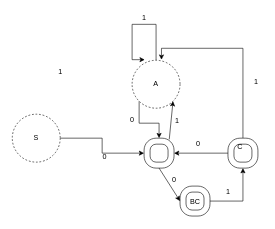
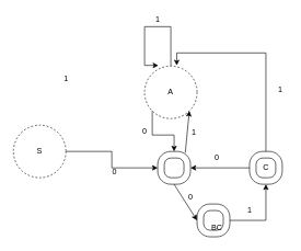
- <mxCell id="12" value="C" style="text;html=1;align=center;verticalAlign=middle;resizable=0;points=[];autosize=1;" vertex="1" parent="1"><mxGeometry x="390" y="235" width="20" height="20" as="geometry" /></mxCell>
+ <mxCell id="12" value="C" style="text;html=1;align=center;verticalAlign=middle;resizable=0;points=[];autosize=1;" vertex="1" parent="1"><mxGeometry x="395" y="245" width="20" height="20" as="geometry" /></mxCell>
- <mxCell id="11" value="BC" style="text;html=1;align=center;verticalAlign=middle;resizable=0;points=[];autosize=1;" vertex="1" parent="1"><mxGeometry x="310" y="326" width="30" height="20" as="geometry" /></mxCell>
+ <mxCell id="11" value="BC" style="text;html=1;align=center;verticalAlign=middle;resizable=0;points=[];autosize=1;" vertex="1" parent="1"><mxGeometry x="315" y="336" width="30" height="20" as="geometry" /></mxCell>
